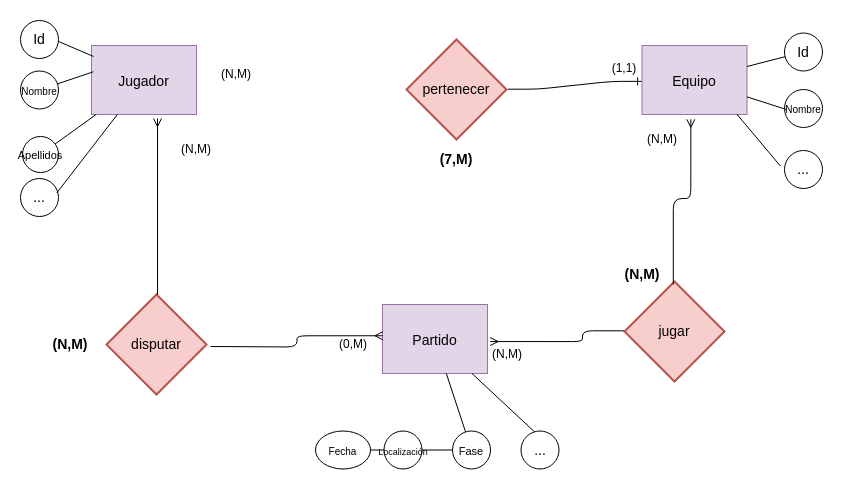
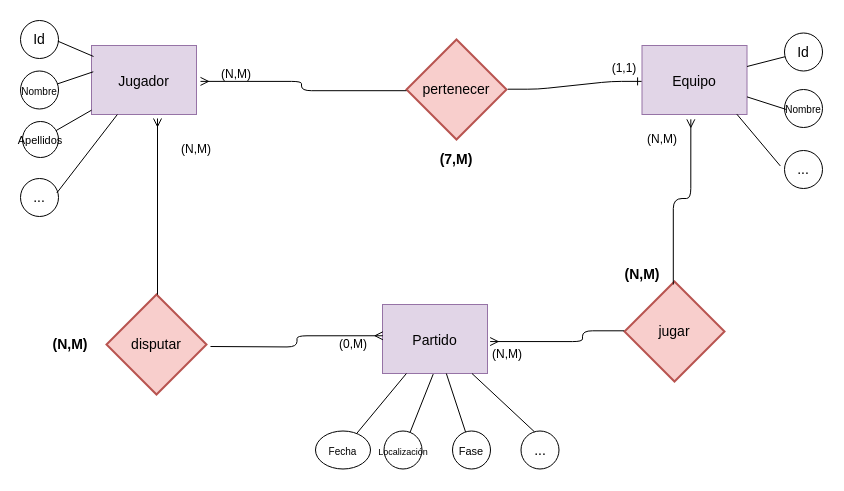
+ <mxCell id="11" value="" style="edgeStyle=orthogonalEdgeStyle;fontSize=12;html=1;endArrow=ERmany;strokeColor=#000000;entryX=1.038;entryY=0.52;entryDx=0;entryDy=0;entryPerimeter=0;exitX=0;exitY=0.512;exitDx=0;exitDy=0;exitPerimeter=0;" edge="1" parent="1" source="6" target="2"><mxGeometry width="100" height="100" relative="1" as="geometry"><mxPoint x="286" y="214" as="sourcePoint" /><mxPoint x="386" y="114" as="targetPoint" /><Array as="points" /></mxGeometry></mxCell>
- <mxCell id="24" value="&lt;font style=&quot;font-size: 11px&quot;&gt;Apellidos&lt;/font&gt;" style="ellipse;whiteSpace=wrap;html=1;aspect=fixed;fontSize=14;" vertex="1" parent="1"><mxGeometry x="22" y="136" width="36" height="36" as="geometry" /></mxCell>
+ <mxCell id="24" value="&lt;font style=&quot;font-size: 11px&quot;&gt;Apellidos&lt;/font&gt;" style="ellipse;whiteSpace=wrap;html=1;aspect=fixed;fontSize=14;" vertex="1" parent="1"><mxGeometry x="22" y="121" width="36" height="36" as="geometry" /></mxCell>
- <mxCell id="41" value="" style="endArrow=none;html=1;strokeColor=#000000;fontSize=14;" edge="1" parent="1" source="28" target="29"><mxGeometry width="50" height="50" relative="1" as="geometry"><mxPoint x="189" y="475" as="sourcePoint" /><mxPoint x="239" y="425" as="targetPoint" /></mxGeometry></mxCell>
+ <mxCell id="41" value="" style="endArrow=none;html=1;strokeColor=#000000;fontSize=14;" edge="1" parent="1" source="28" target="4"><mxGeometry width="50" height="50" relative="1" as="geometry"><mxPoint x="189" y="475" as="sourcePoint" /><mxPoint x="239" y="425" as="targetPoint" /></mxGeometry></mxCell>
- <mxCell id="42" value="" style="endArrow=none;html=1;strokeColor=#000000;fontSize=14;" edge="1" parent="1" source="29" target="30"><mxGeometry width="50" height="50" relative="1" as="geometry"><mxPoint x="670" y="481" as="sourcePoint" /><mxPoint x="720" y="431" as="targetPoint" /></mxGeometry></mxCell>
+ <mxCell id="42" value="" style="endArrow=none;html=1;strokeColor=#000000;fontSize=14;entryX=0.483;entryY=1.009;entryDx=0;entryDy=0;entryPerimeter=0;" edge="1" parent="1" source="29" target="4"><mxGeometry width="50" height="50" relative="1" as="geometry"><mxPoint x="670" y="481" as="sourcePoint" /><mxPoint x="720" y="431" as="targetPoint" /></mxGeometry></mxCell>
